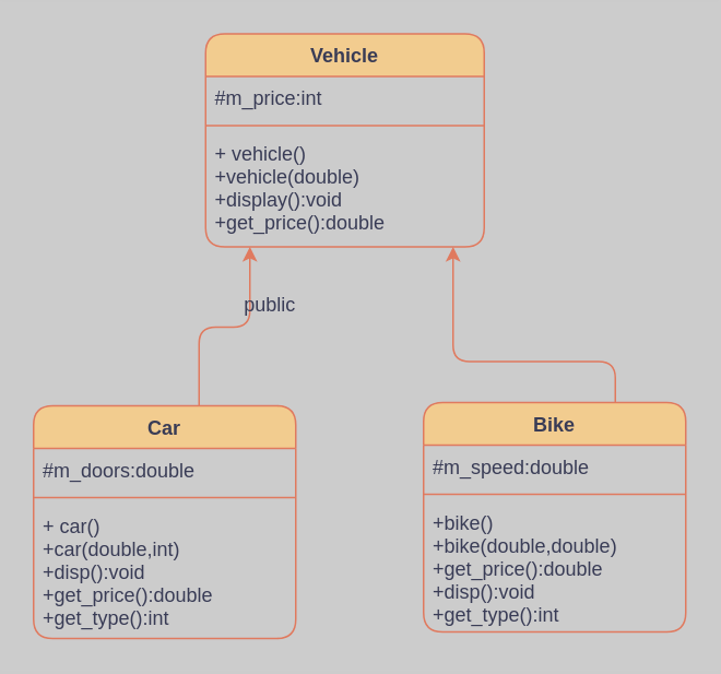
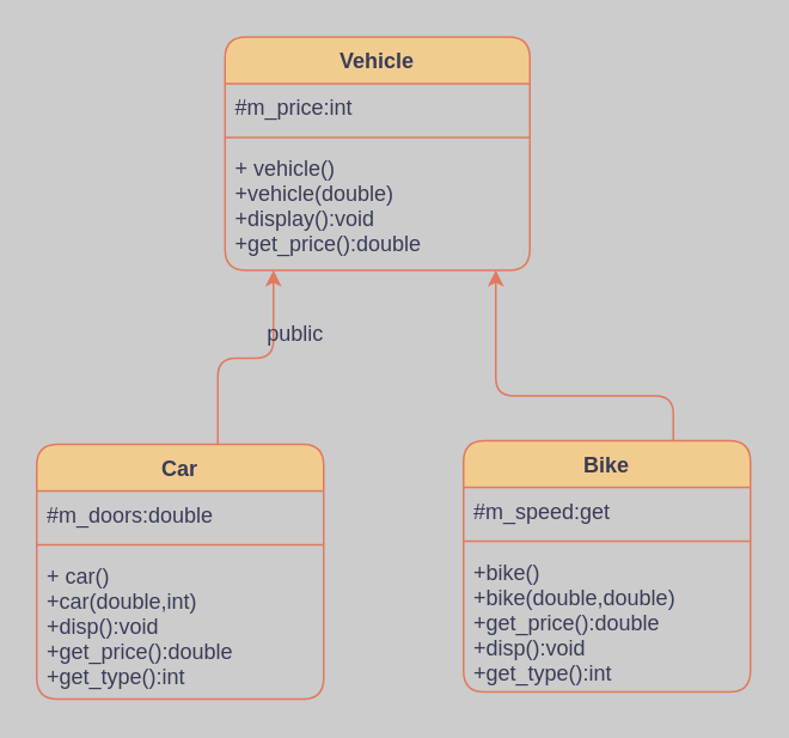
- <mxCell id="14" value="#m_speed:double" style="text;strokeColor=none;fillColor=none;align=left;verticalAlign=top;spacingLeft=4;spacingRight=4;overflow=hidden;rotatable=0;points=[[0,0.5],[1,0.5]];portConstraint=eastwest;fontColor=#393C56;" vertex="1" parent="13"><mxGeometry y="26" width="160" height="26" as="geometry" /></mxCell>
+ <mxCell id="14" value="#m_speed:get" style="text;strokeColor=none;fillColor=none;align=left;verticalAlign=top;spacingLeft=4;spacingRight=4;overflow=hidden;rotatable=0;points=[[0,0.5],[1,0.5]];portConstraint=eastwest;fontColor=#393C56;" vertex="1" parent="13"><mxGeometry y="26" width="160" height="26" as="geometry" /></mxCell>
